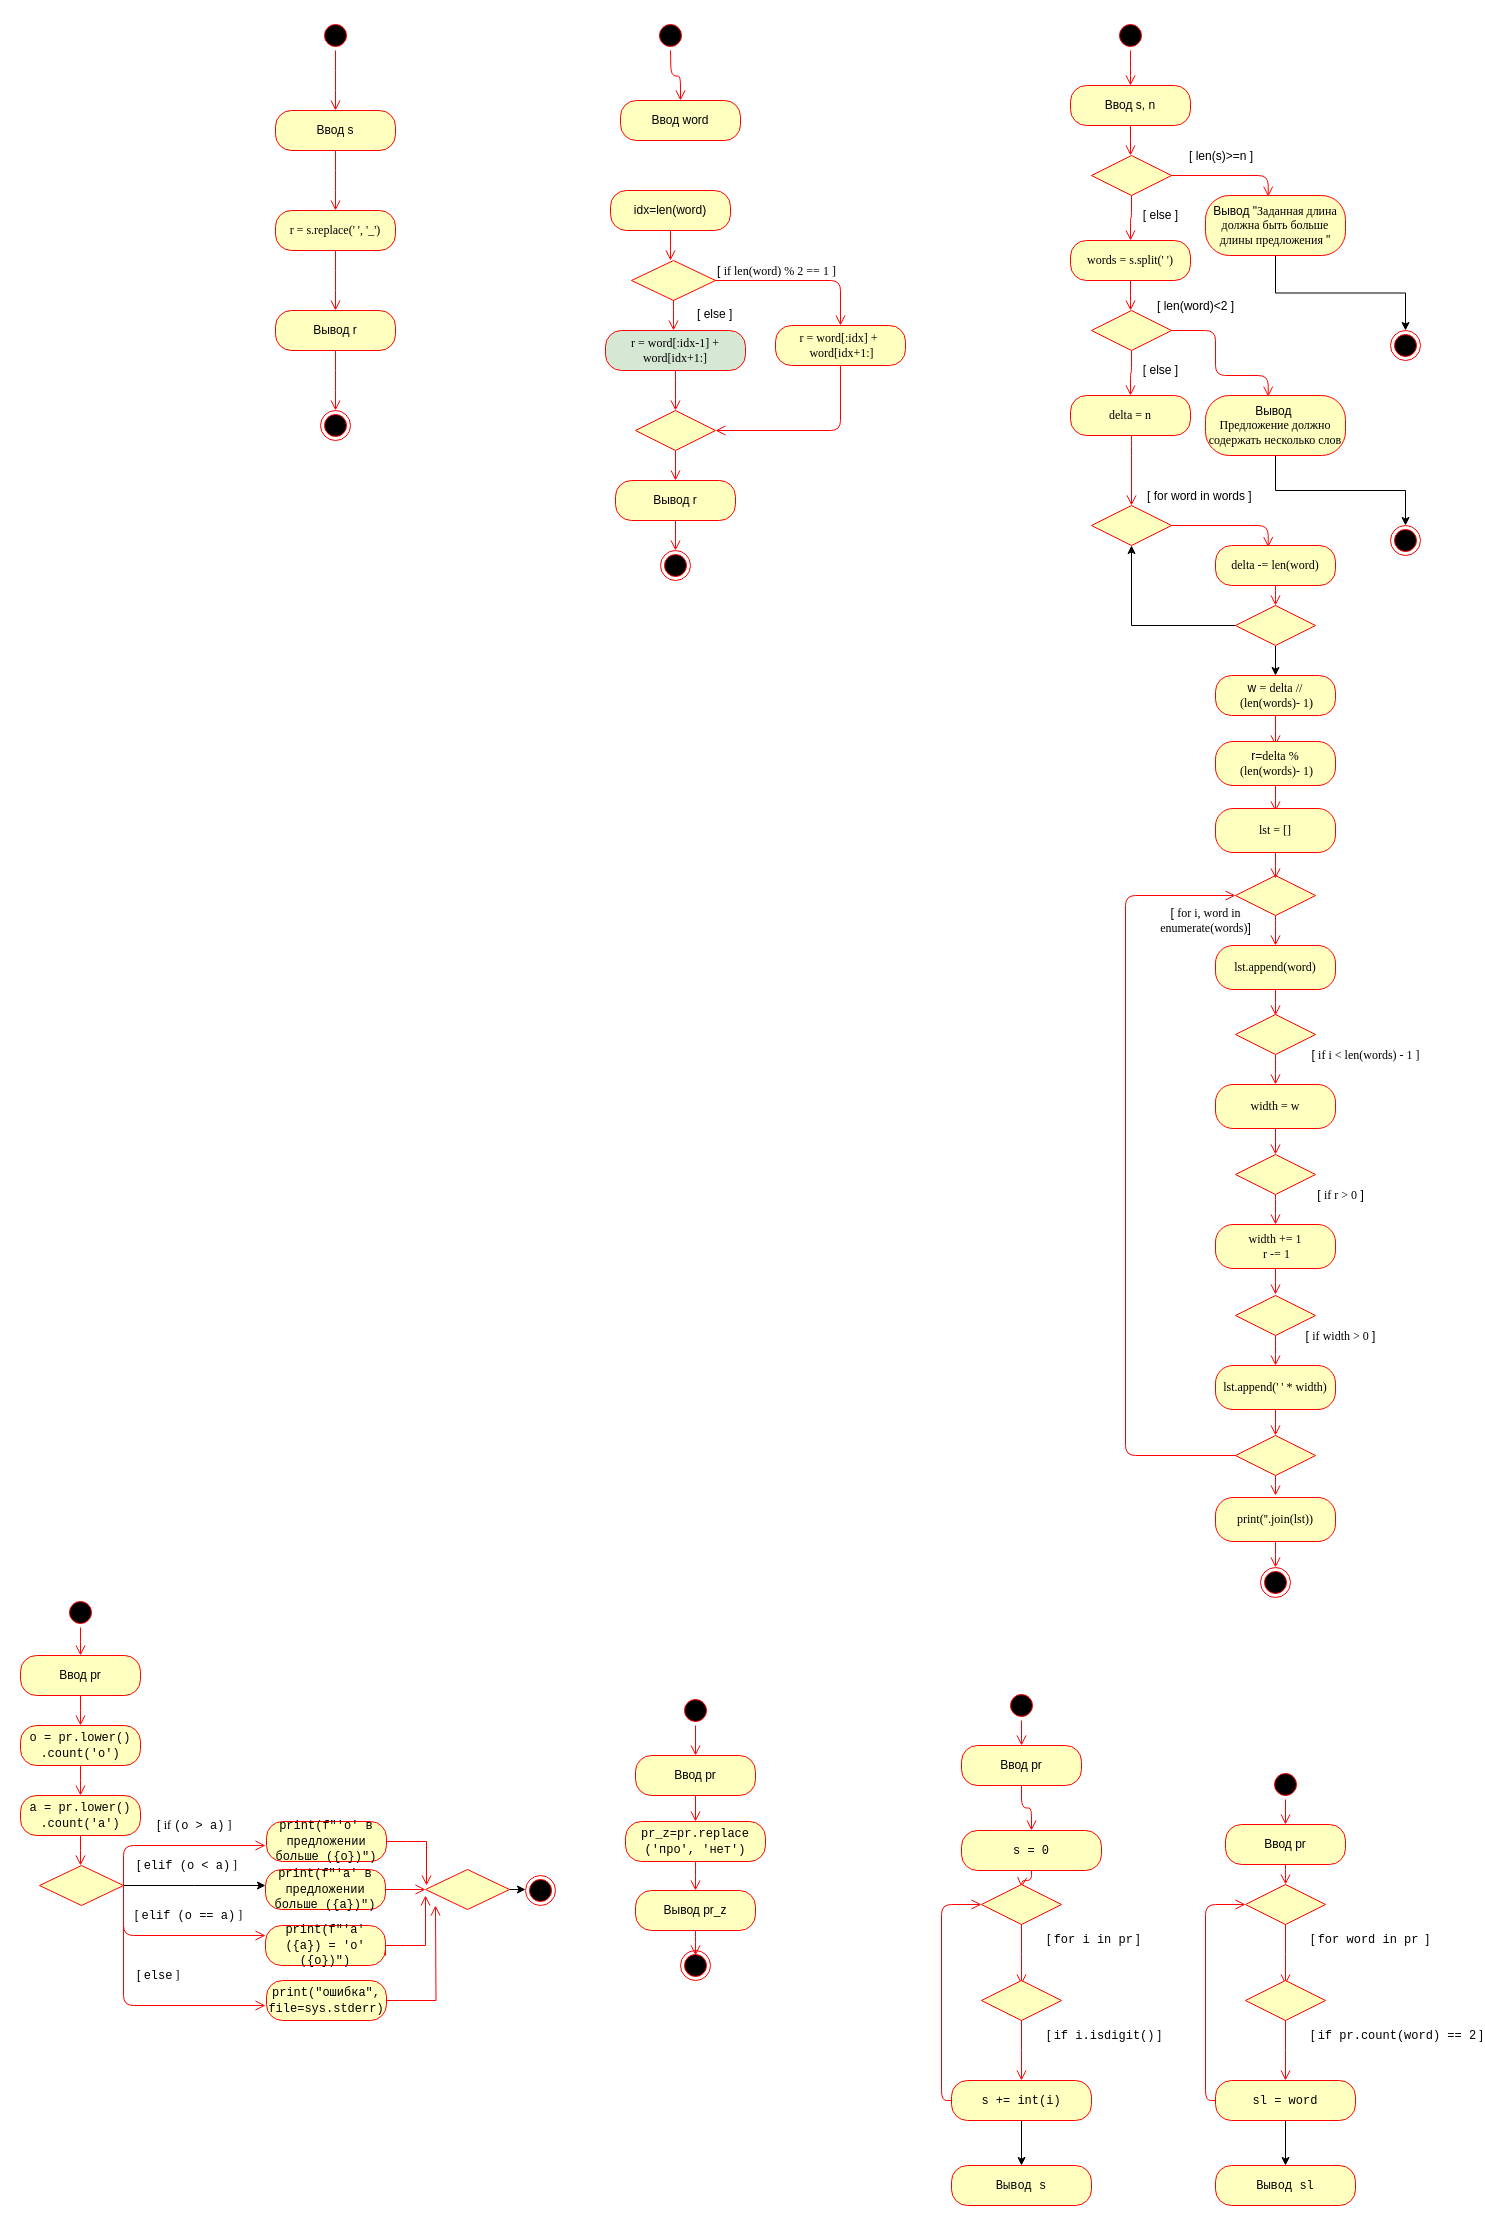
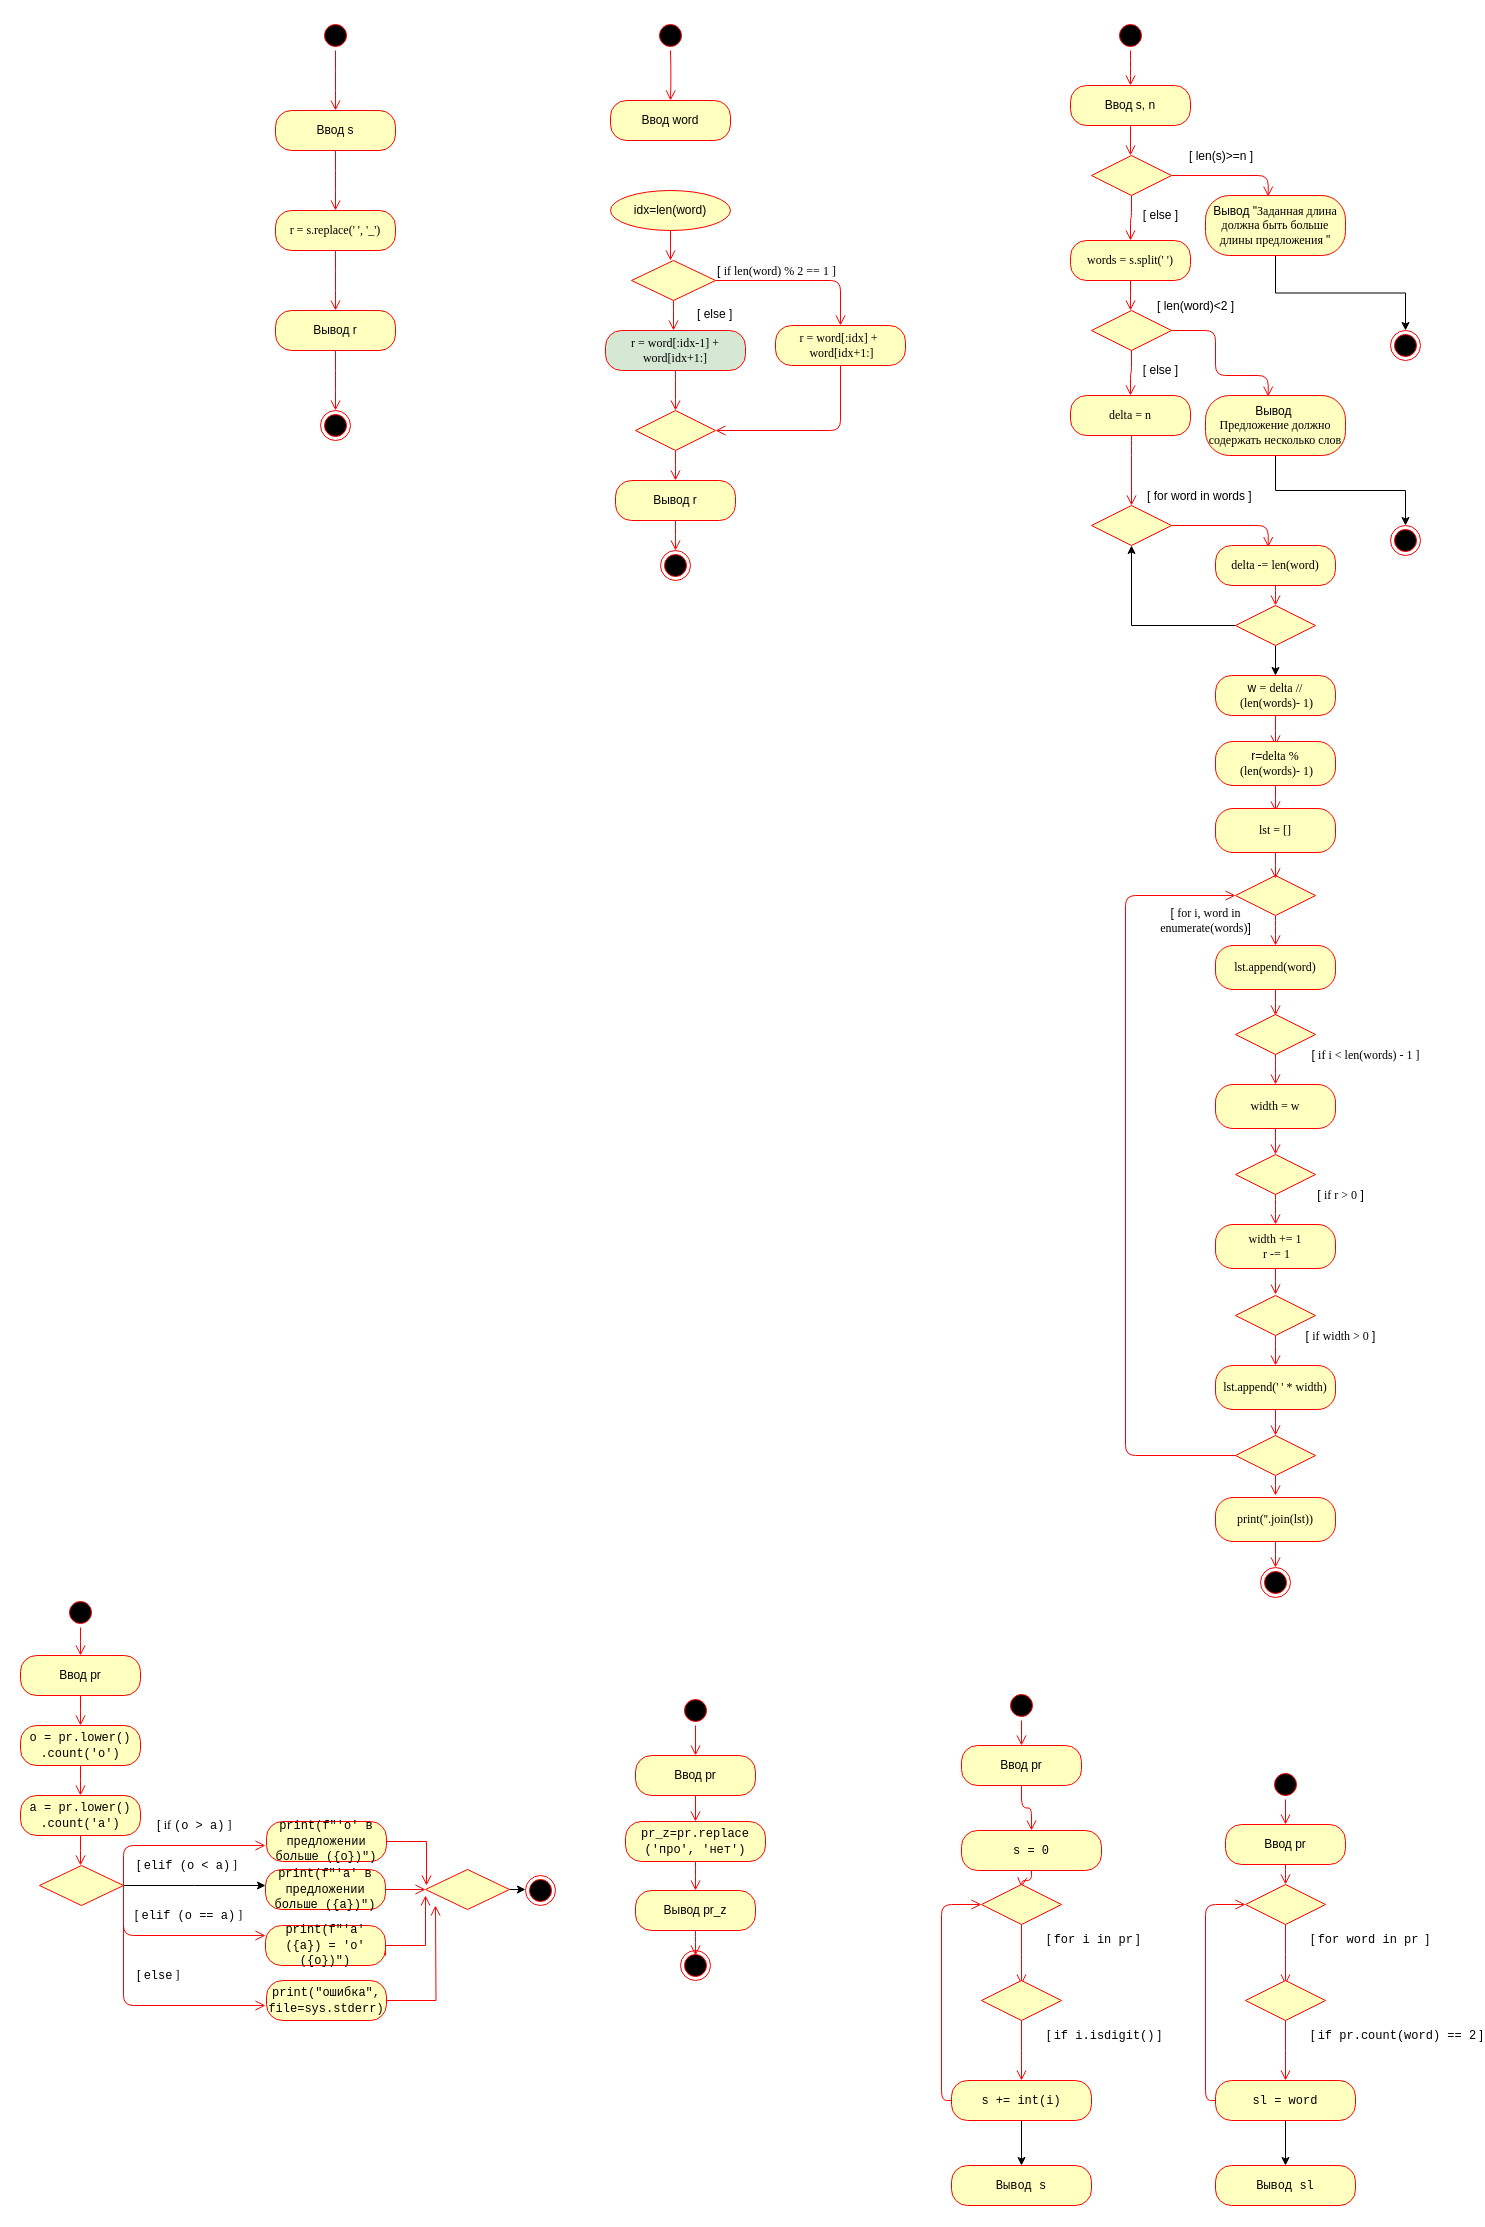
- <mxCell id="13" value="Ввод word" style="rounded=1;whiteSpace=wrap;html=1;arcSize=40;fillColor=#ffffc0;strokeColor=#ff0000;fontSize=12;" parent="1" vertex="1"><mxGeometry x="620" y="100" width="120" height="40" as="geometry" /></mxCell>
+ <mxCell id="13" value="Ввод word" style="rounded=1;whiteSpace=wrap;html=1;arcSize=40;fillColor=#ffffc0;strokeColor=#ff0000;fontSize=12;" parent="1" vertex="1"><mxGeometry x="610" y="100" width="120" height="40" as="geometry" /></mxCell>
- <mxCell id="14" value="idx=len(word)" style="rounded=1;whiteSpace=wrap;html=1;arcSize=40;fillColor=#ffffc0;strokeColor=#ff0000;fontSize=12;" parent="1" vertex="1"><mxGeometry x="610" y="190" width="120" height="40" as="geometry" /></mxCell>
+ <mxCell id="14" value="idx=len(word)" style="ellipse;whiteSpace=wrap;html=1;arcSize=40;fillColor=#ffffc0;strokeColor=#ff0000;fontSize=12;" parent="1" vertex="1"><mxGeometry x="610" y="190" width="120" height="40" as="geometry" /></mxCell>
